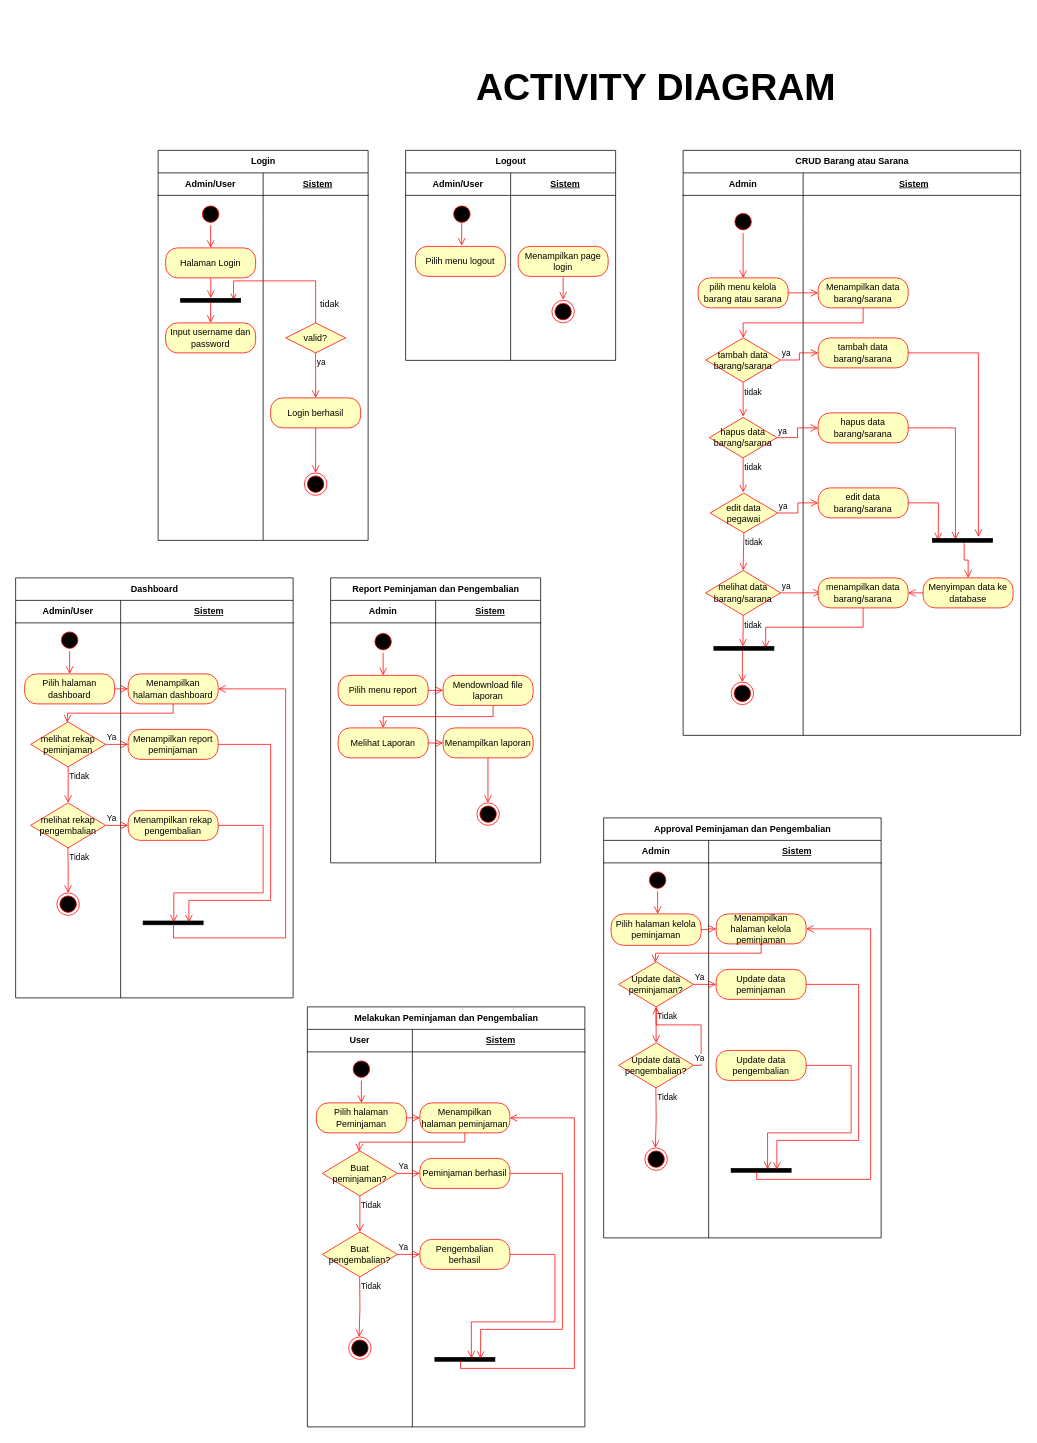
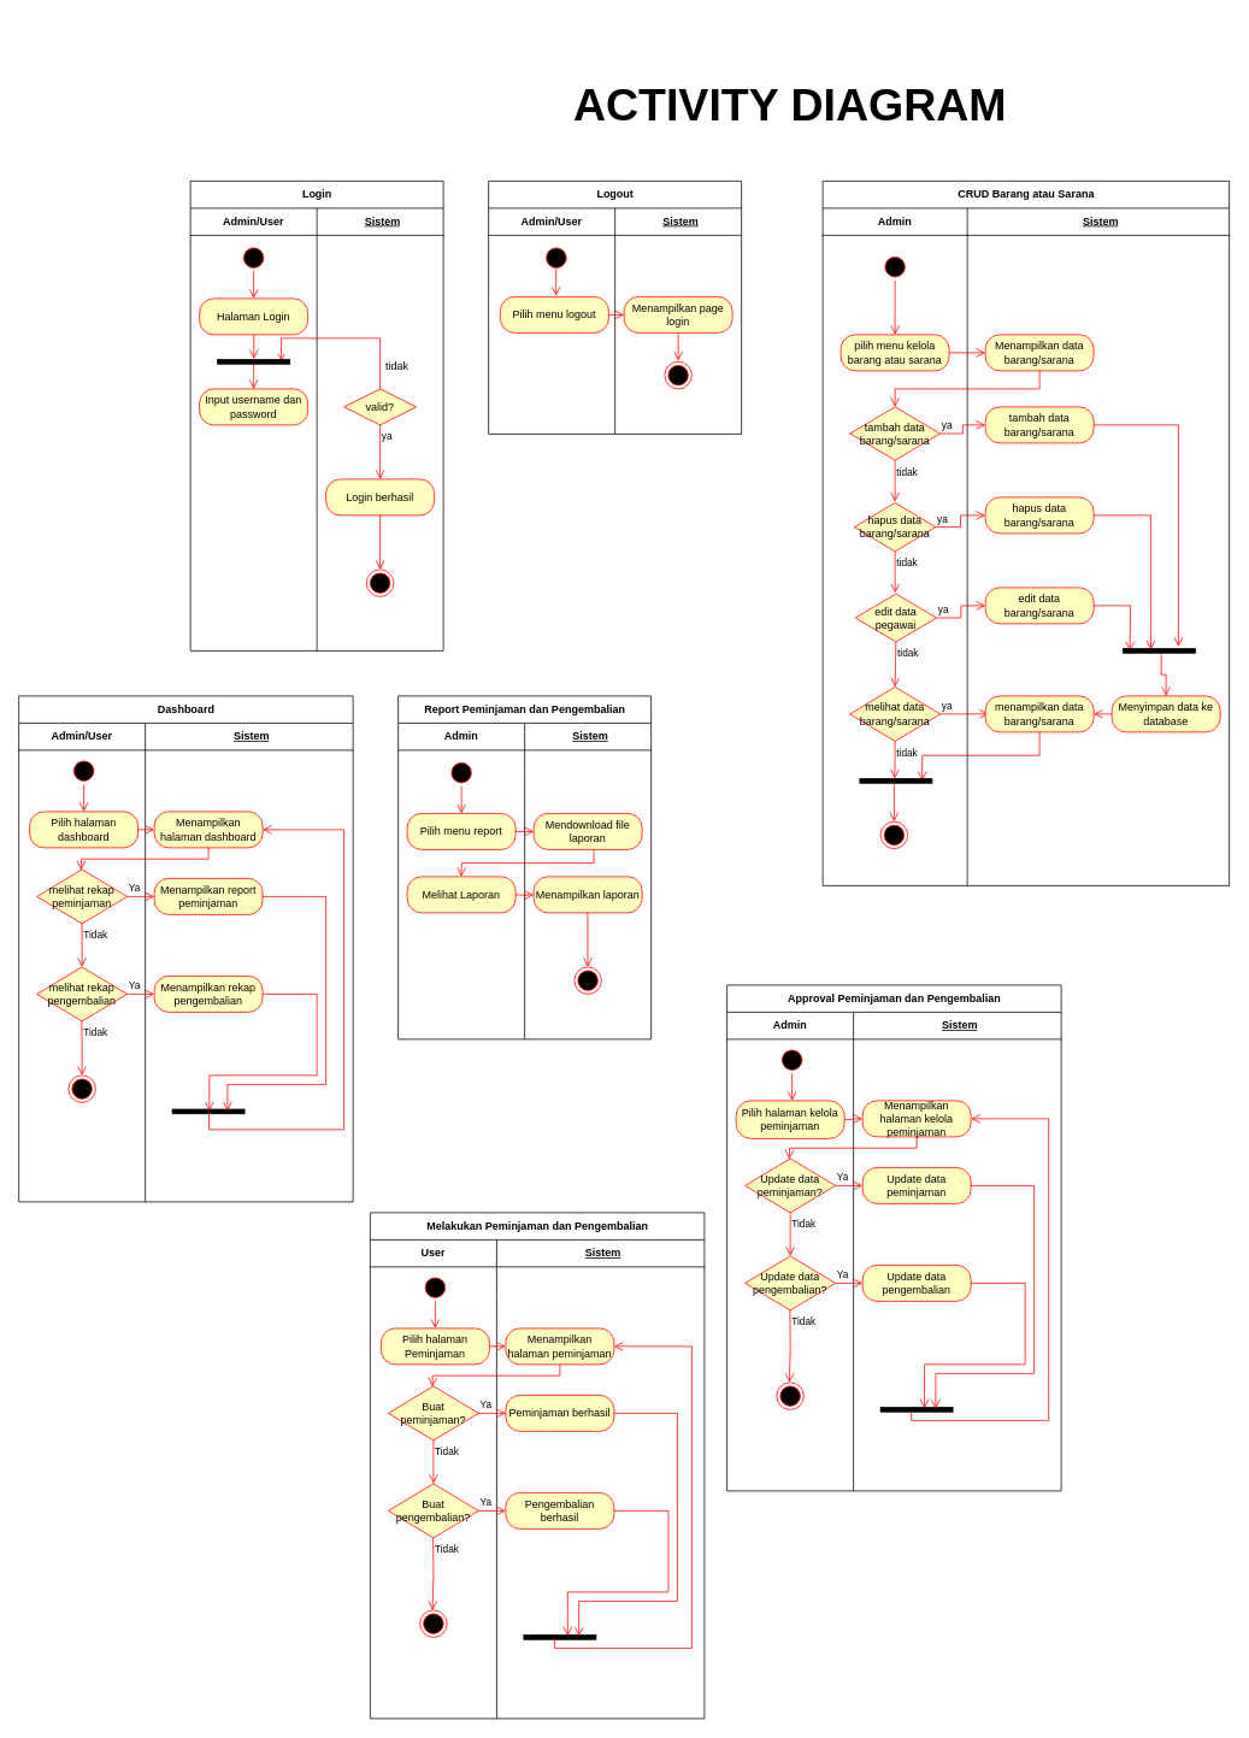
+ <mxCell id="48" value="" style="edgeStyle=orthogonalEdgeStyle;html=1;verticalAlign=bottom;endArrow=open;endSize=8;strokeColor=#ff0000;rounded=0;exitX=1;exitY=0.5;exitDx=0;exitDy=0;entryX=0;entryY=0.5;entryDx=0;entryDy=0;" edge="1" parent="1" source="44" target="45"><mxGeometry relative="1" as="geometry"><mxPoint x="687" y="430" as="targetPoint" /><mxPoint x="687" y="400" as="sourcePoint" /></mxGeometry></mxCell>
- <mxCell id="174" value="Ya" style="edgeStyle=orthogonalEdgeStyle;html=1;align=left;verticalAlign=bottom;endArrow=open;endSize=8;strokeColor=#ff0000;rounded=0;exitX=1;exitY=0.5;exitDx=0;exitDy=0;" edge="1" parent="1" source="173" target="168"><mxGeometry x="-1" relative="1" as="geometry"><mxPoint x="974" y="1470" as="targetPoint" /><mxPoint x="926" y="1470" as="sourcePoint" /></mxGeometry></mxCell>
+ <mxCell id="174" value="Ya" style="edgeStyle=orthogonalEdgeStyle;html=1;align=left;verticalAlign=bottom;endArrow=open;endSize=8;strokeColor=#ff0000;rounded=0;entryX=0;entryY=0.5;entryDx=0;entryDy=0;exitX=1;exitY=0.5;exitDx=0;exitDy=0;" edge="1" parent="1" source="173" target="176"><mxGeometry x="-1" relative="1" as="geometry"><mxPoint x="974" y="1470" as="targetPoint" /><mxPoint x="926" y="1470" as="sourcePoint" /></mxGeometry></mxCell>
